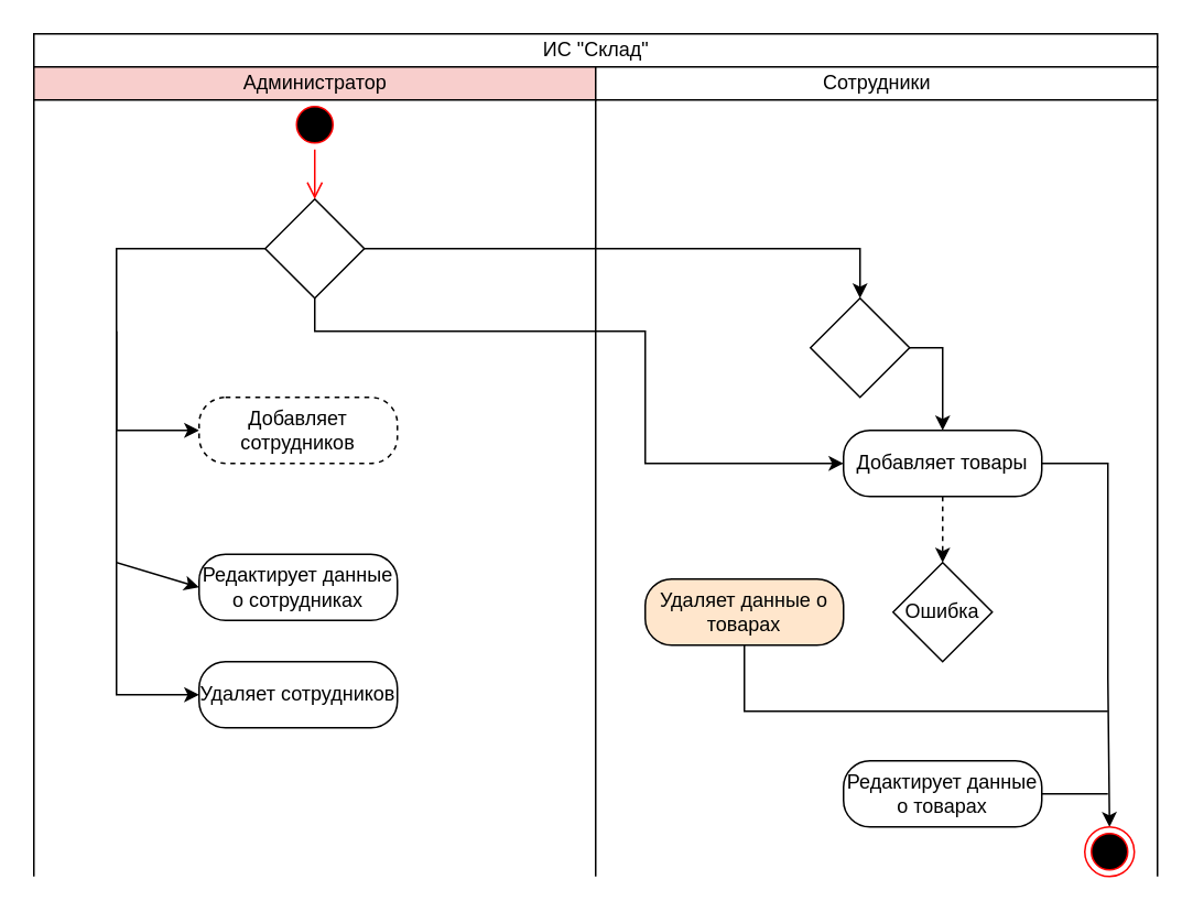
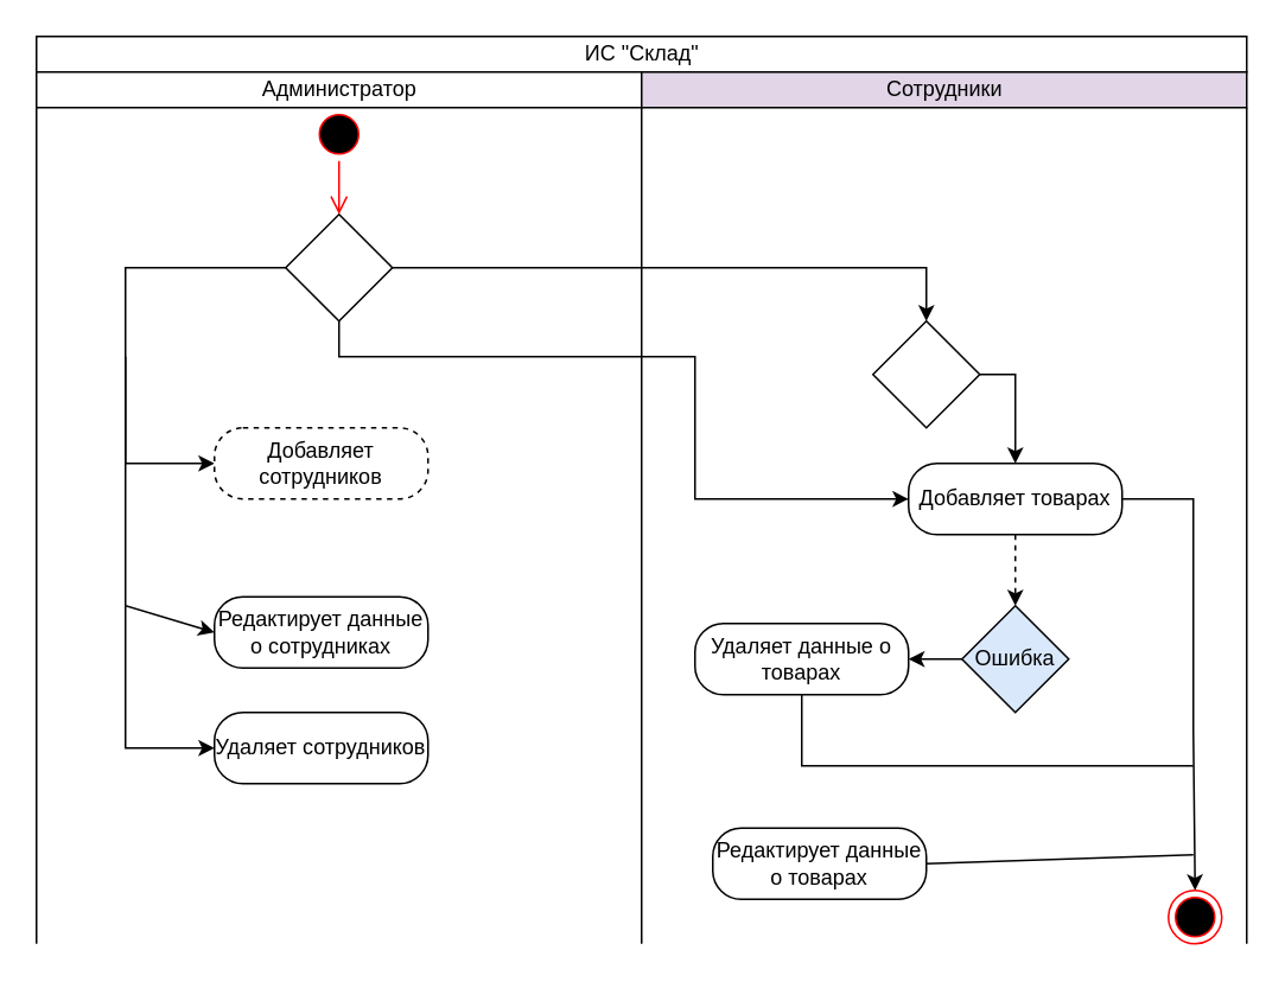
- <mxCell id="3" value="Администратор" style="html=1;fillColor=#f8cecc;" vertex="1" parent="1"><mxGeometry x="20" y="40" width="340" height="20" as="geometry" /></mxCell>
+ <mxCell id="3" value="Администратор" style="html=1;" vertex="1" parent="1"><mxGeometry x="20" y="40" width="340" height="20" as="geometry" /></mxCell>
- <mxCell id="4" value="Сотрудники" style="html=1;" vertex="1" parent="1"><mxGeometry x="360" y="40" width="340" height="20" as="geometry" /></mxCell>
+ <mxCell id="4" value="Сотрудники" style="html=1;fillColor=#e1d5e7;" vertex="1" parent="1"><mxGeometry x="360" y="40" width="340" height="20" as="geometry" /></mxCell>
- <mxCell id="17" value="Добавляет товары" style="rounded=1;whiteSpace=wrap;html=1;arcSize=40;" vertex="1" parent="1"><mxGeometry x="510" y="260" width="120" height="40" as="geometry" /></mxCell>
+ <mxCell id="17" value="Добавляет товарах" style="rounded=1;whiteSpace=wrap;html=1;arcSize=40;" vertex="1" parent="1"><mxGeometry x="510" y="260" width="120" height="40" as="geometry" /></mxCell>
- <mxCell id="19" value="Удаляет данные о товарах" style="rounded=1;whiteSpace=wrap;html=1;arcSize=40;fillColor=#ffe6cc;" vertex="1" parent="1"><mxGeometry x="390" y="350" width="120" height="40" as="geometry" /></mxCell>
+ <mxCell id="19" value="Удаляет данные о товарах" style="rounded=1;whiteSpace=wrap;html=1;arcSize=40;" vertex="1" parent="1"><mxGeometry x="390" y="350" width="120" height="40" as="geometry" /></mxCell>
+ <mxCell id="23" value="" style="endArrow=classic;html=1;rounded=0;exitX=0;exitY=0.5;exitDx=0;exitDy=0;entryX=1;entryY=0.5;entryDx=0;entryDy=0;" edge="1" parent="1" source="21" target="19"><mxGeometry width="50" height="50" relative="1" as="geometry"><mxPoint x="500" y="423" as="sourcePoint" /><mxPoint x="550" y="373" as="targetPoint" /></mxGeometry></mxCell>
- <mxCell id="21" value="Ошибка" style="rhombus;whiteSpace=wrap;html=1;" vertex="1" parent="1"><mxGeometry x="540" y="340" width="60" height="60" as="geometry" /></mxCell>
+ <mxCell id="21" value="Ошибка" style="rhombus;whiteSpace=wrap;html=1;fillColor=#dae8fc;" vertex="1" parent="1"><mxGeometry x="540" y="340" width="60" height="60" as="geometry" /></mxCell>
- <mxCell id="18" value="Редактирует данные о товарах" style="rounded=1;whiteSpace=wrap;html=1;arcSize=40;" vertex="1" parent="1"><mxGeometry x="510" y="460" width="120" height="40" as="geometry" /></mxCell>
+ <mxCell id="18" value="Редактирует данные о товарах" style="rounded=1;whiteSpace=wrap;html=1;arcSize=40;" vertex="1" parent="1"><mxGeometry x="400" y="465" width="120" height="40" as="geometry" /></mxCell>
